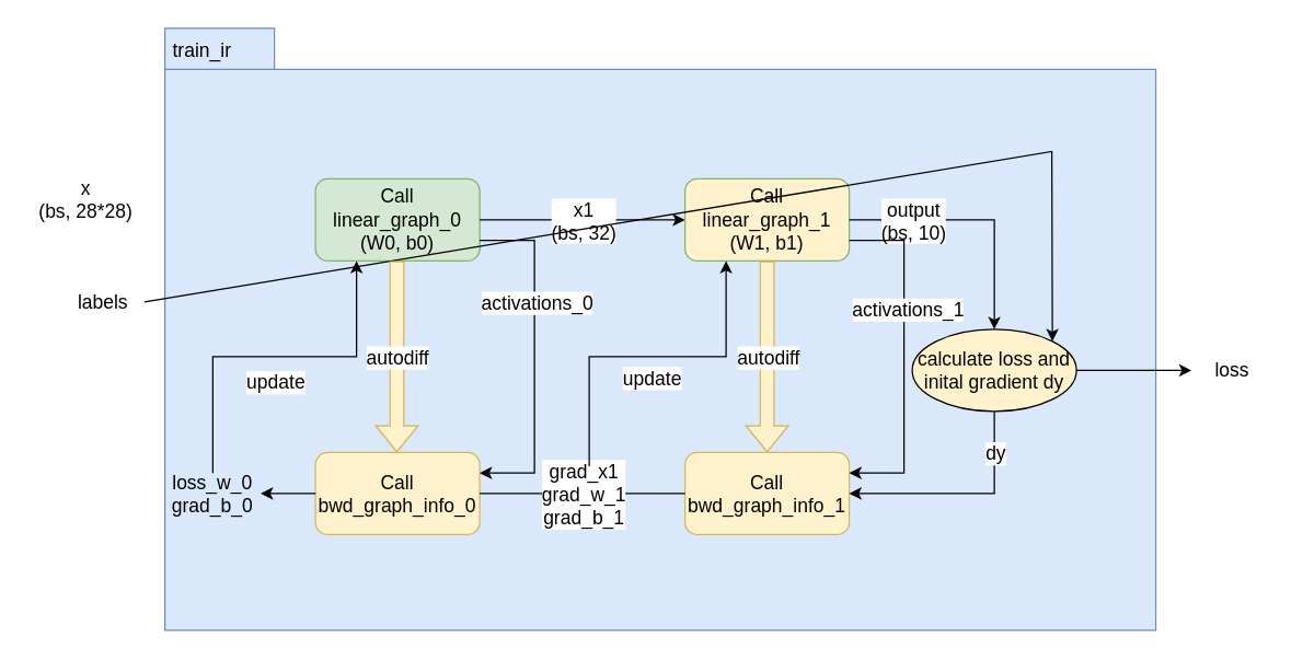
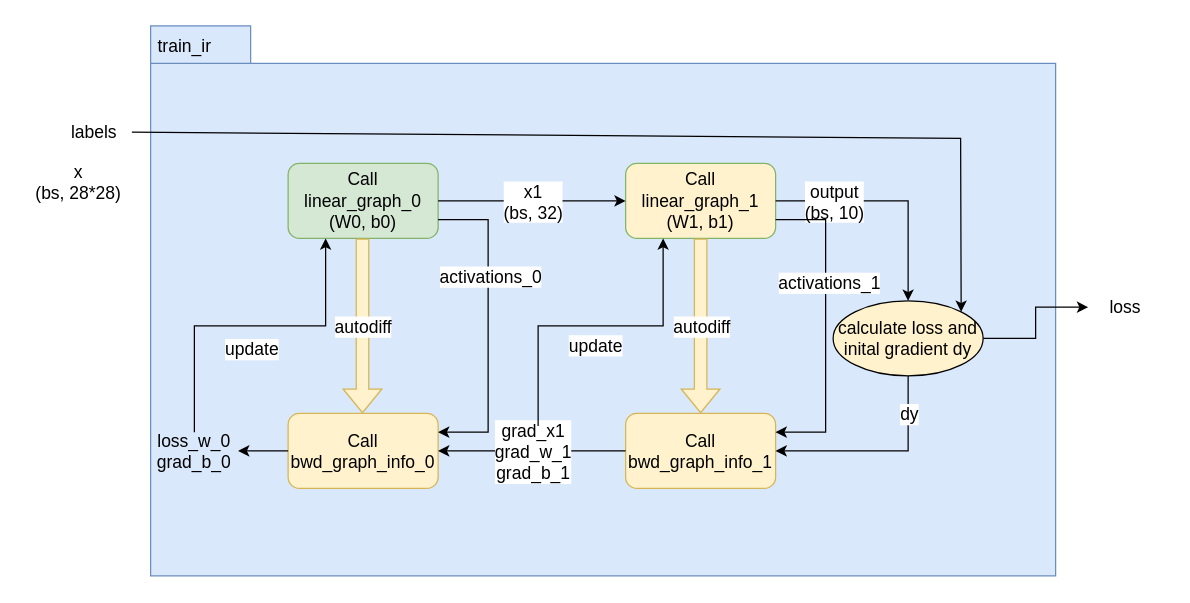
- <mxCell id="24" value="labels" style="text;html=1;strokeColor=none;fillColor=none;align=center;verticalAlign=middle;whiteSpace=wrap;rounded=0;fontSize=14;" vertex="1" parent="1"><mxGeometry x="45" y="205" width="60" height="30" as="geometry" /></mxCell>
+ <mxCell id="24" value="labels" style="text;html=1;strokeColor=none;fillColor=none;align=center;verticalAlign=middle;whiteSpace=wrap;rounded=0;fontSize=14;" vertex="1" parent="1"><mxGeometry x="45" y="90" width="60" height="30" as="geometry" /></mxCell>
- <mxCell id="31" value="loss" style="text;html=1;strokeColor=none;fillColor=none;align=center;verticalAlign=middle;whiteSpace=wrap;rounded=0;fontSize=14;" vertex="1" parent="1"><mxGeometry x="870" y="255" width="60" height="30" as="geometry" /></mxCell>
+ <mxCell id="31" value="loss" style="text;html=1;strokeColor=none;fillColor=none;align=center;verticalAlign=middle;whiteSpace=wrap;rounded=0;fontSize=14;" vertex="1" parent="1"><mxGeometry x="870" y="230" width="60" height="30" as="geometry" /></mxCell>
- <mxCell id="16" value="" style="endArrow=none;html=1;rounded=0;exitX=0;exitY=0.5;exitDx=0;exitDy=0;fontSize=14;" edge="1" parent="1" source="8" target="13"><mxGeometry relative="1" as="geometry"><mxPoint x="420" y="280" as="sourcePoint" /><mxPoint x="520" y="280" as="targetPoint" /></mxGeometry></mxCell>
+ <mxCell id="16" value="" style="endArrow=classic;html=1;rounded=0;exitX=0;exitY=0.5;exitDx=0;exitDy=0;fontSize=14;" edge="1" parent="1" source="8" target="13"><mxGeometry relative="1" as="geometry"><mxPoint x="420" y="280" as="sourcePoint" /><mxPoint x="520" y="280" as="targetPoint" /></mxGeometry></mxCell>
